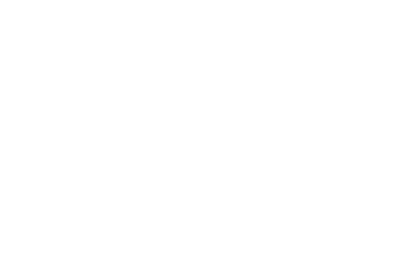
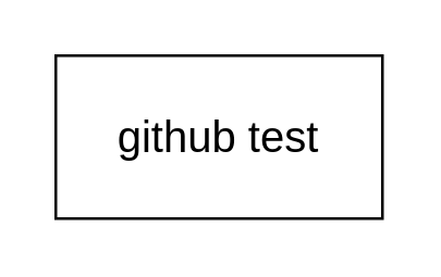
+ <mxCell id="2" value="github test" style="whiteSpace=wrap;html=1;fontSize=16;" vertex="1" parent="1"><mxGeometry x="20" y="20" width="120" height="60" as="geometry" /></mxCell>
